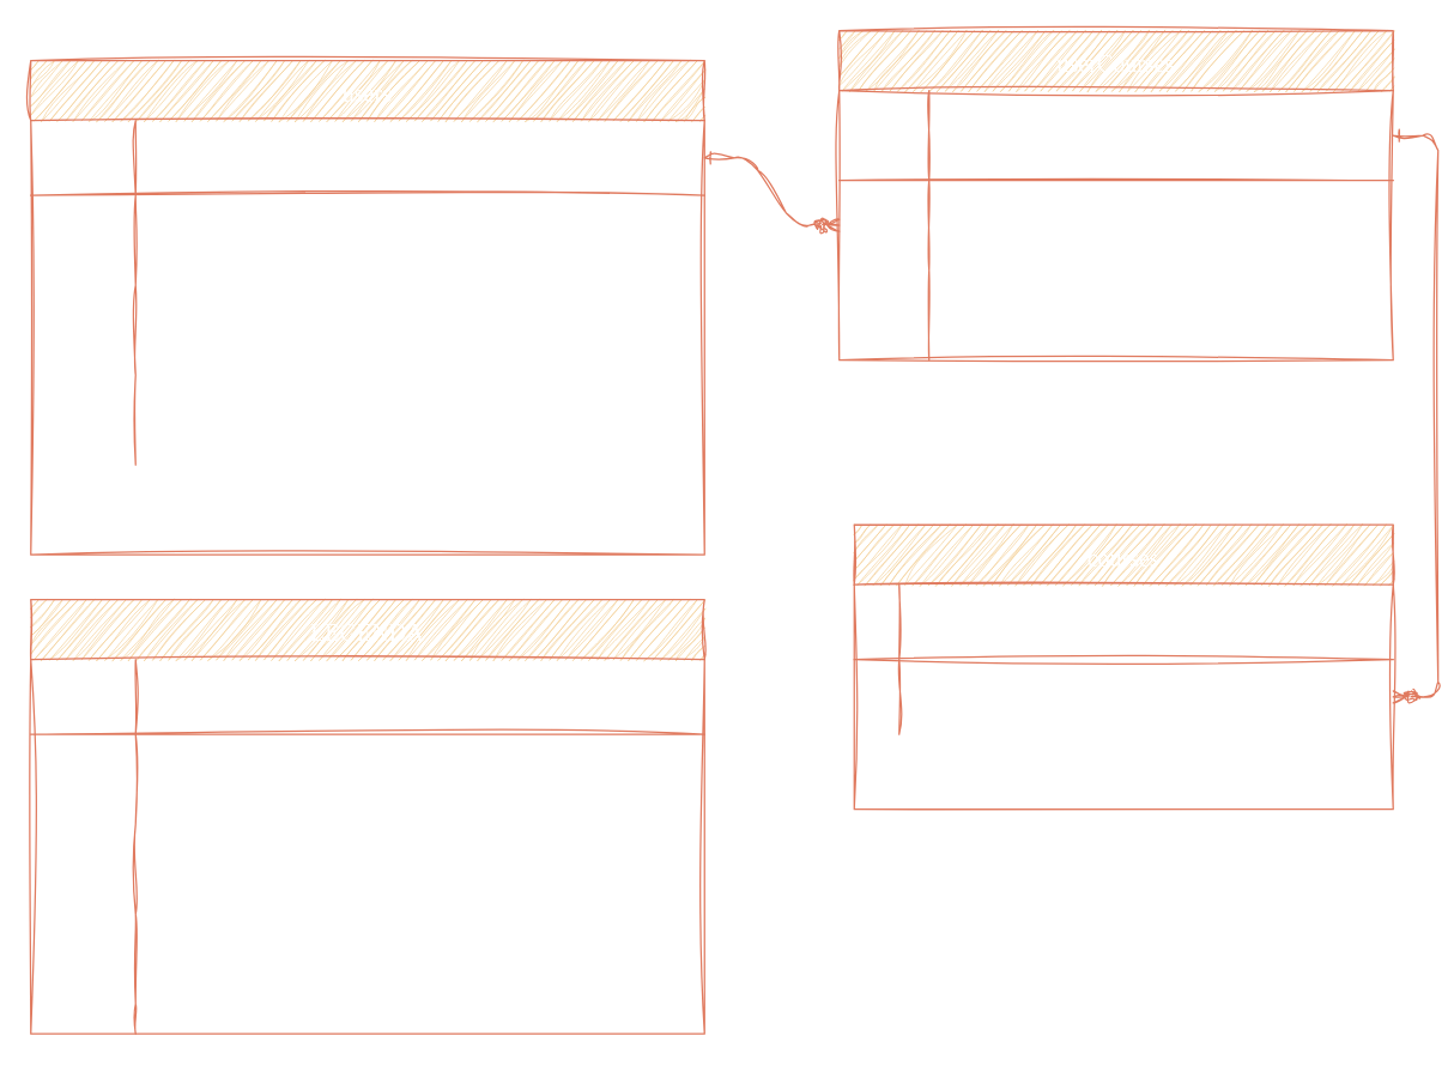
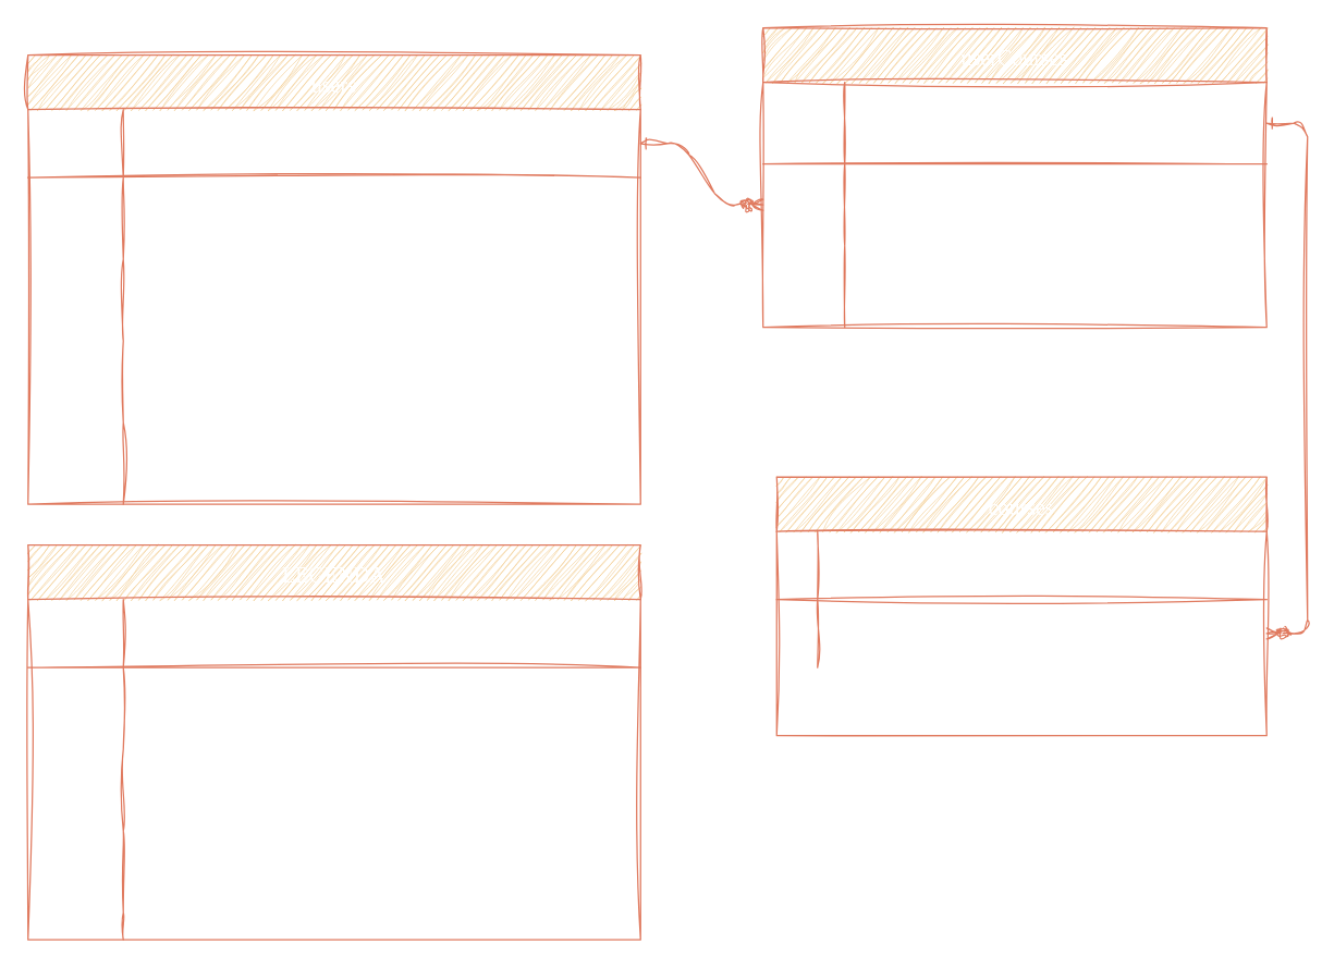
+ <mxCell id="38" value="admin BOOLEAN DEFAULT false" style="shape=partialRectangle;overflow=hidden;connectable=0;fillColor=none;top=0;left=0;bottom=0;right=0;align=left;spacingLeft=6;sketch=1;curveFitting=1;jiggle=2;swimlaneLine=1;fontFamily=Lucida Console;fontStyle=0;labelBackgroundColor=none;spacing=7;fontSize=16;spacingTop=6;spacingBottom=4;spacingRight=0;strokeColor=#E07A5F;fontColor=#FFFFFF;" vertex="1" parent="36"><mxGeometry x="70" width="380" height="60" as="geometry"><mxRectangle width="380" height="60" as="alternateBounds" /></mxGeometry></mxCell>
